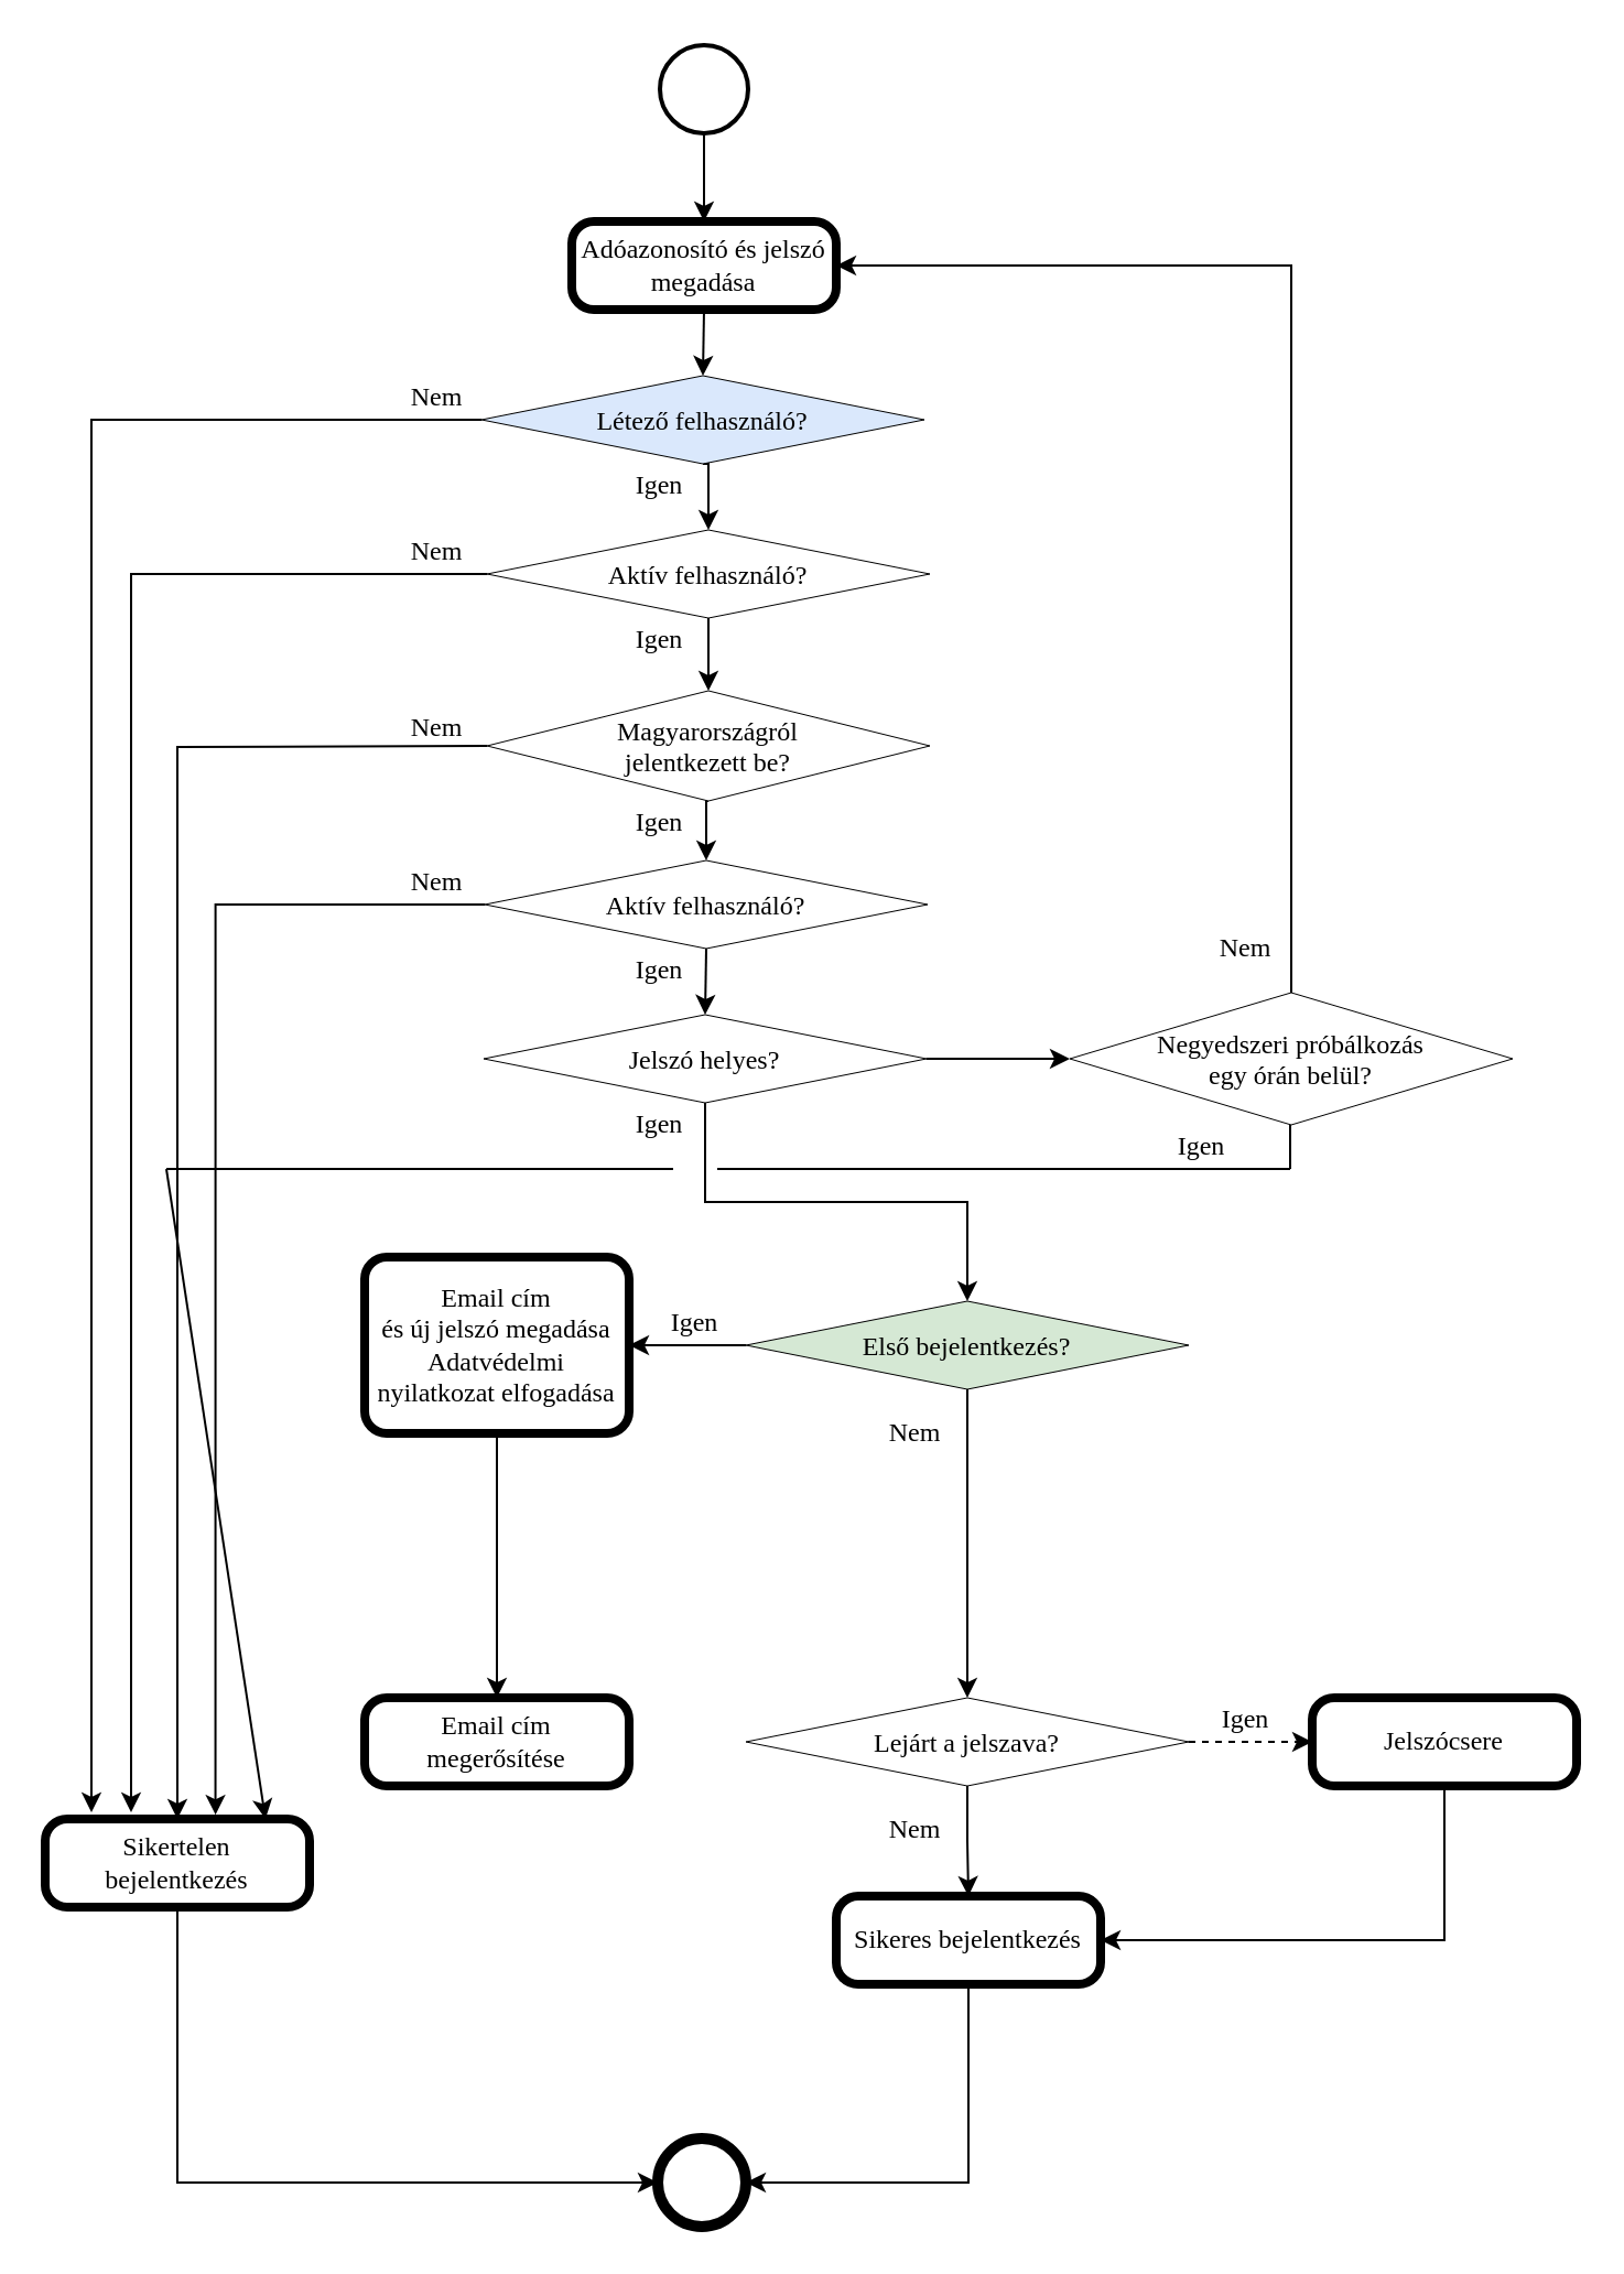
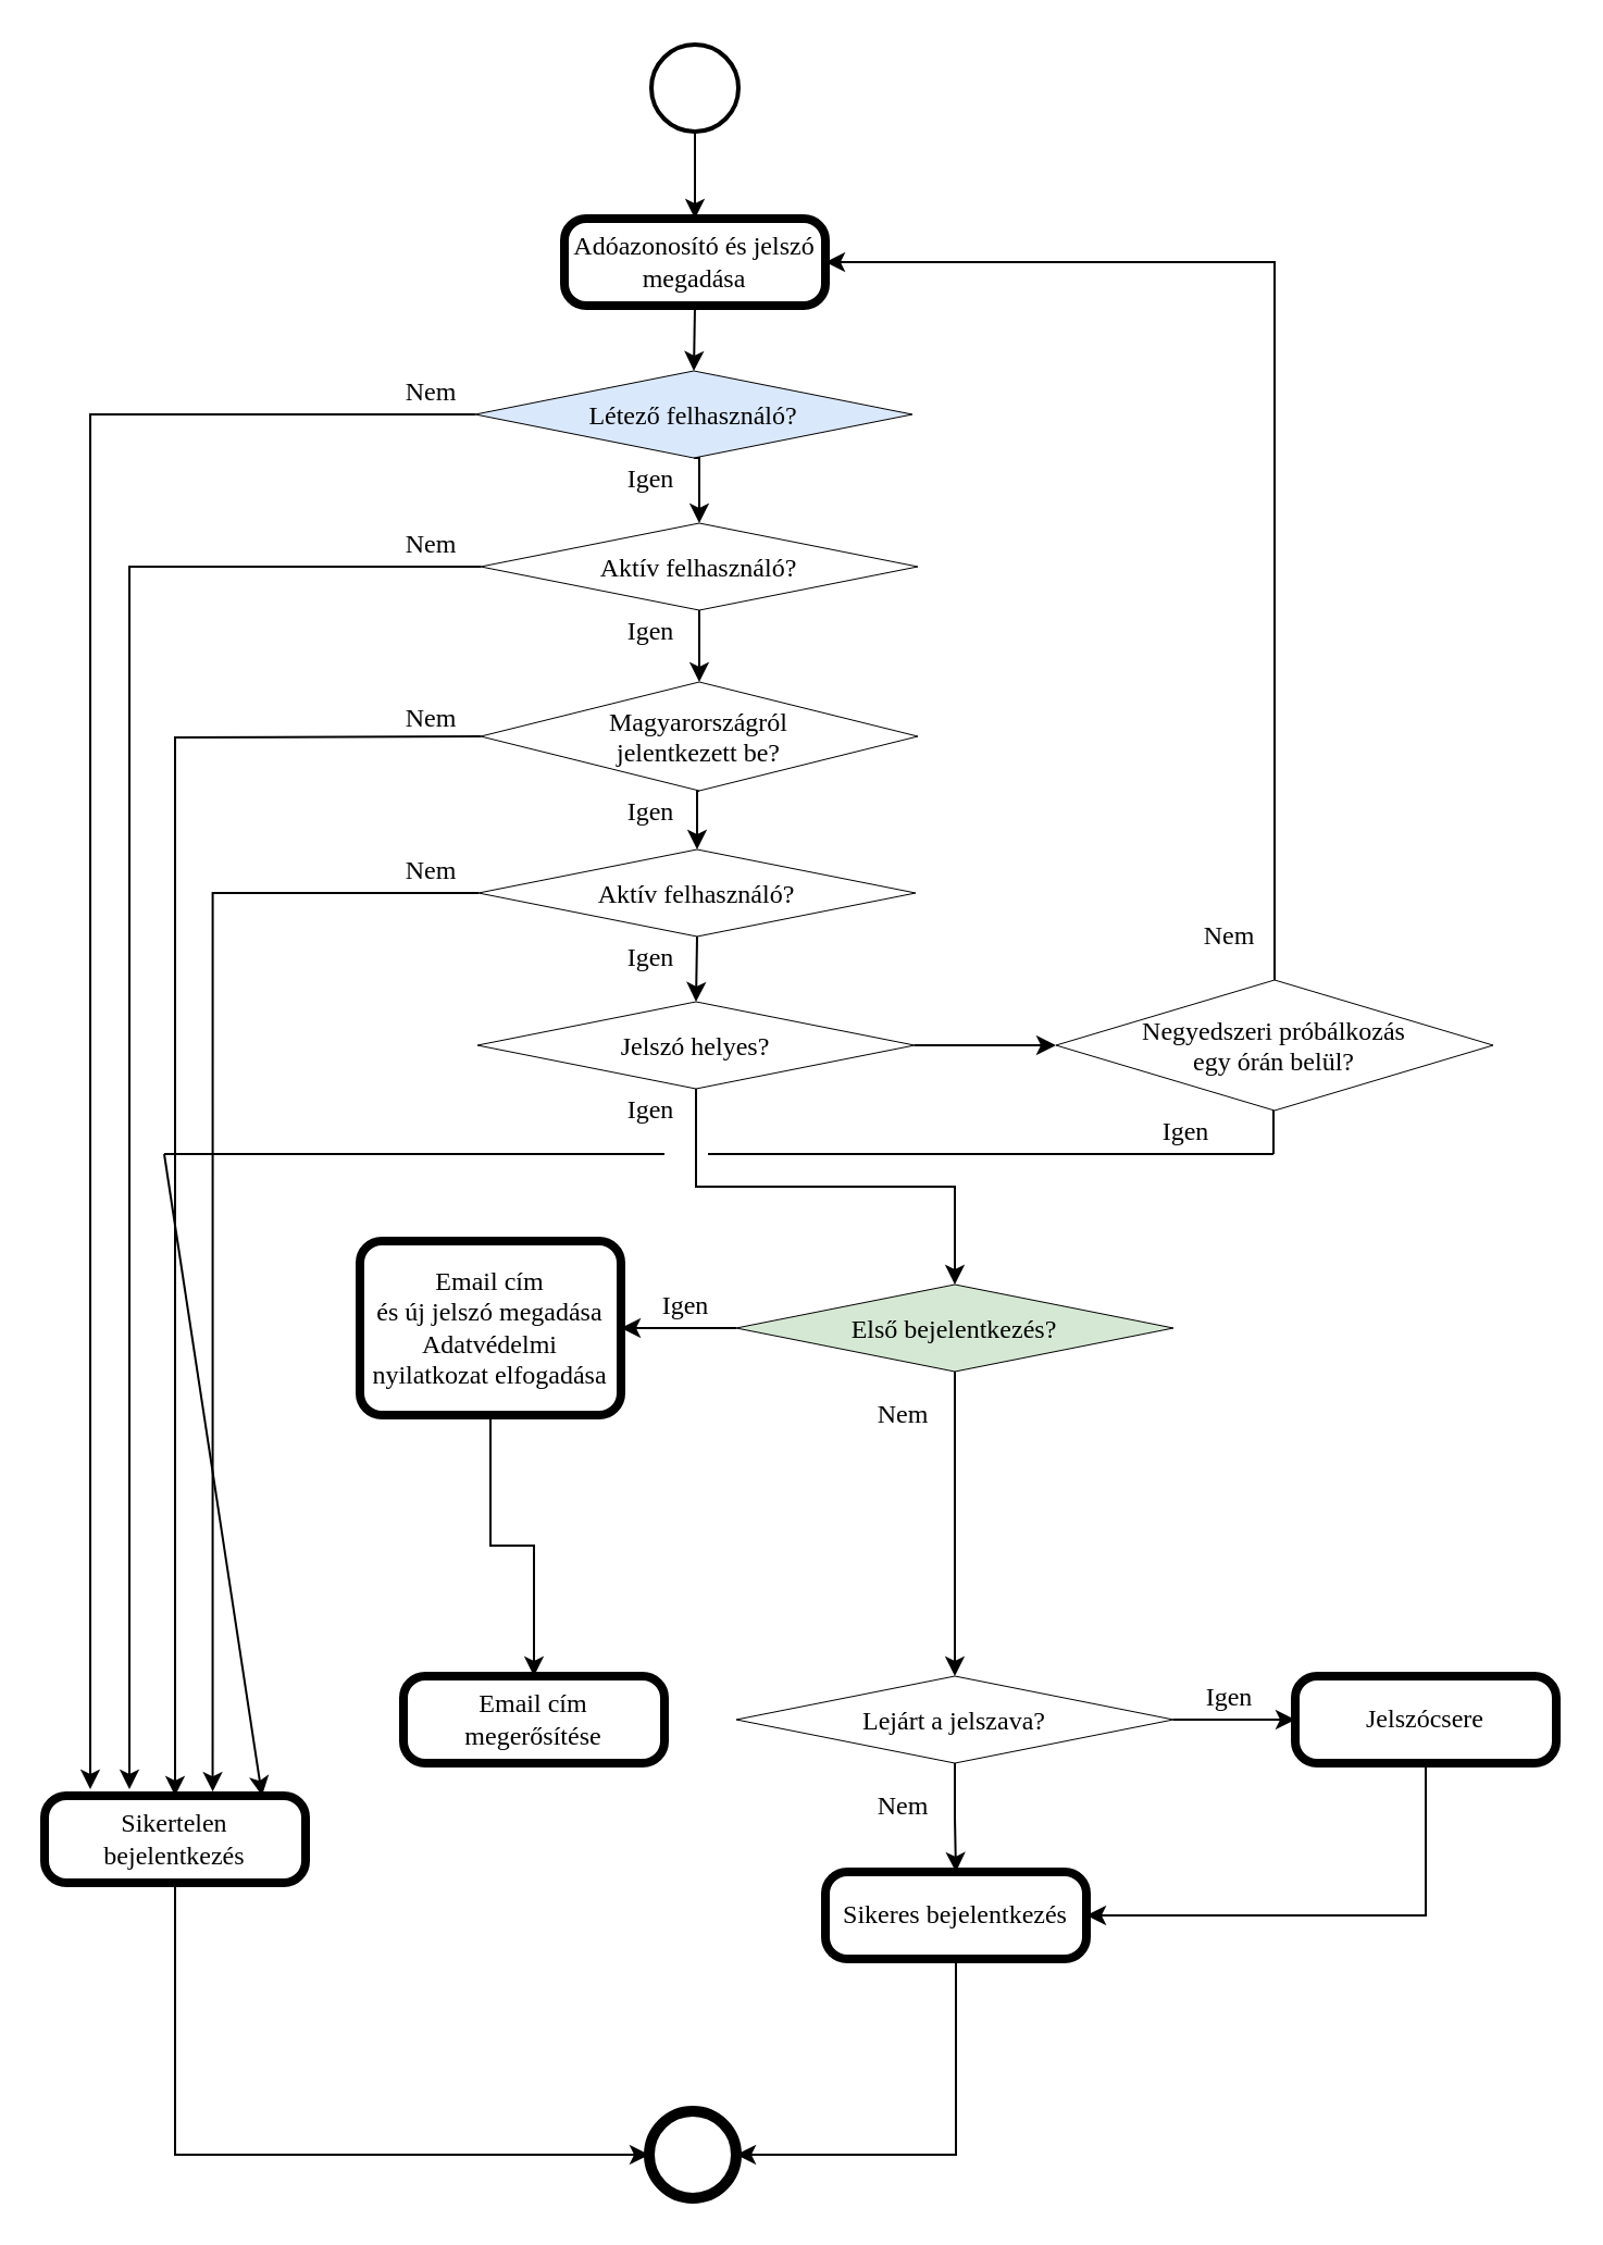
- <mxCell id="18" value="Email cím&#10;megerősítése" style="points=[[0.25,0,0],[0.5,0,0],[0.75,0,0],[1,0.25,0],[1,0.5,0],[1,0.75,0],[0.75,1,0],[0.5,1,0],[0.25,1,0],[0,0.75,0],[0,0.5,0],[0,0.25,0]];shape=mxgraph.bpmn.task;whiteSpace=wrap;rectStyle=rounded;size=10;bpmnShapeType=call;strokeWidth=0.5;top=1;fontFamily=Times New Roman;" vertex="1" parent="1"><mxGeometry x="165" y="770" width="120" height="40" as="geometry" /></mxCell>
+ <mxCell id="18" value="Email cím&#10;megerősítése" style="points=[[0.25,0,0],[0.5,0,0],[0.75,0,0],[1,0.25,0],[1,0.5,0],[1,0.75,0],[0.75,1,0],[0.5,1,0],[0.25,1,0],[0,0.75,0],[0,0.5,0],[0,0.25,0]];shape=mxgraph.bpmn.task;whiteSpace=wrap;rectStyle=rounded;size=10;bpmnShapeType=call;strokeWidth=0.5;top=1;fontFamily=Times New Roman;" vertex="1" parent="1"><mxGeometry x="185" y="770" width="120" height="40" as="geometry" /></mxCell>
- <mxCell id="12" style="edgeStyle=orthogonalEdgeStyle;rounded=0;orthogonalLoop=1;jettySize=auto;html=1;exitX=1;exitY=0.5;exitDx=0;exitDy=0;entryX=0;entryY=0.5;entryDx=0;entryDy=0;entryPerimeter=0;fontFamily=Times New Roman;dashed=1;" edge="1" parent="1" source="14" target="16"><mxGeometry relative="1" as="geometry" /></mxCell>
+ <mxCell id="12" style="edgeStyle=orthogonalEdgeStyle;rounded=0;orthogonalLoop=1;jettySize=auto;html=1;exitX=1;exitY=0.5;exitDx=0;exitDy=0;entryX=0;entryY=0.5;entryDx=0;entryDy=0;entryPerimeter=0;fontFamily=Times New Roman;" edge="1" parent="1" source="14" target="16"><mxGeometry relative="1" as="geometry" /></mxCell>
